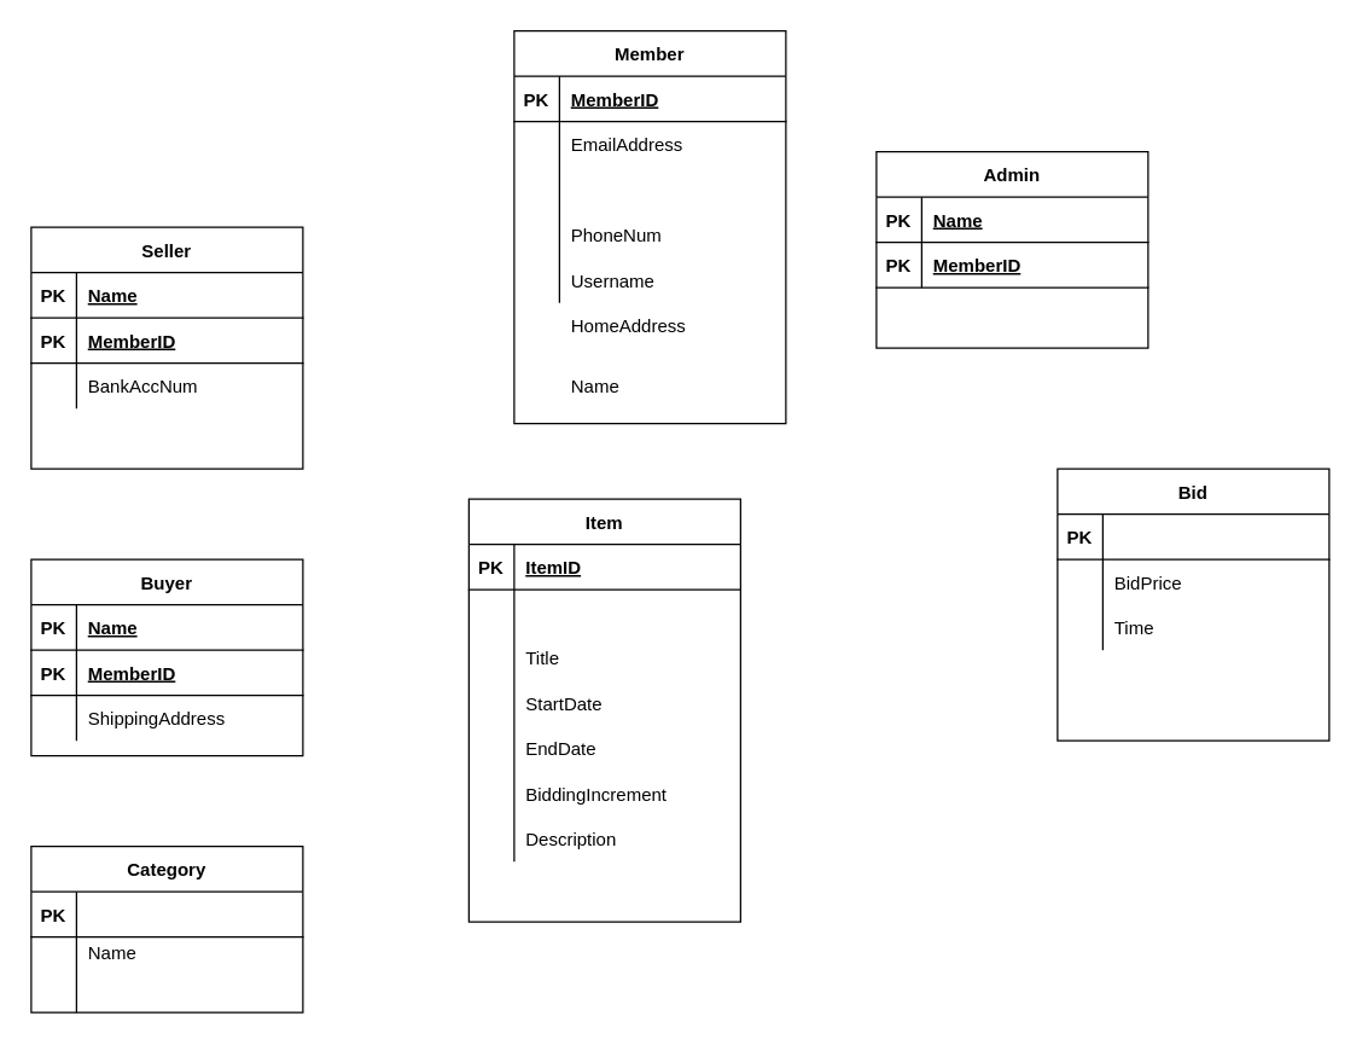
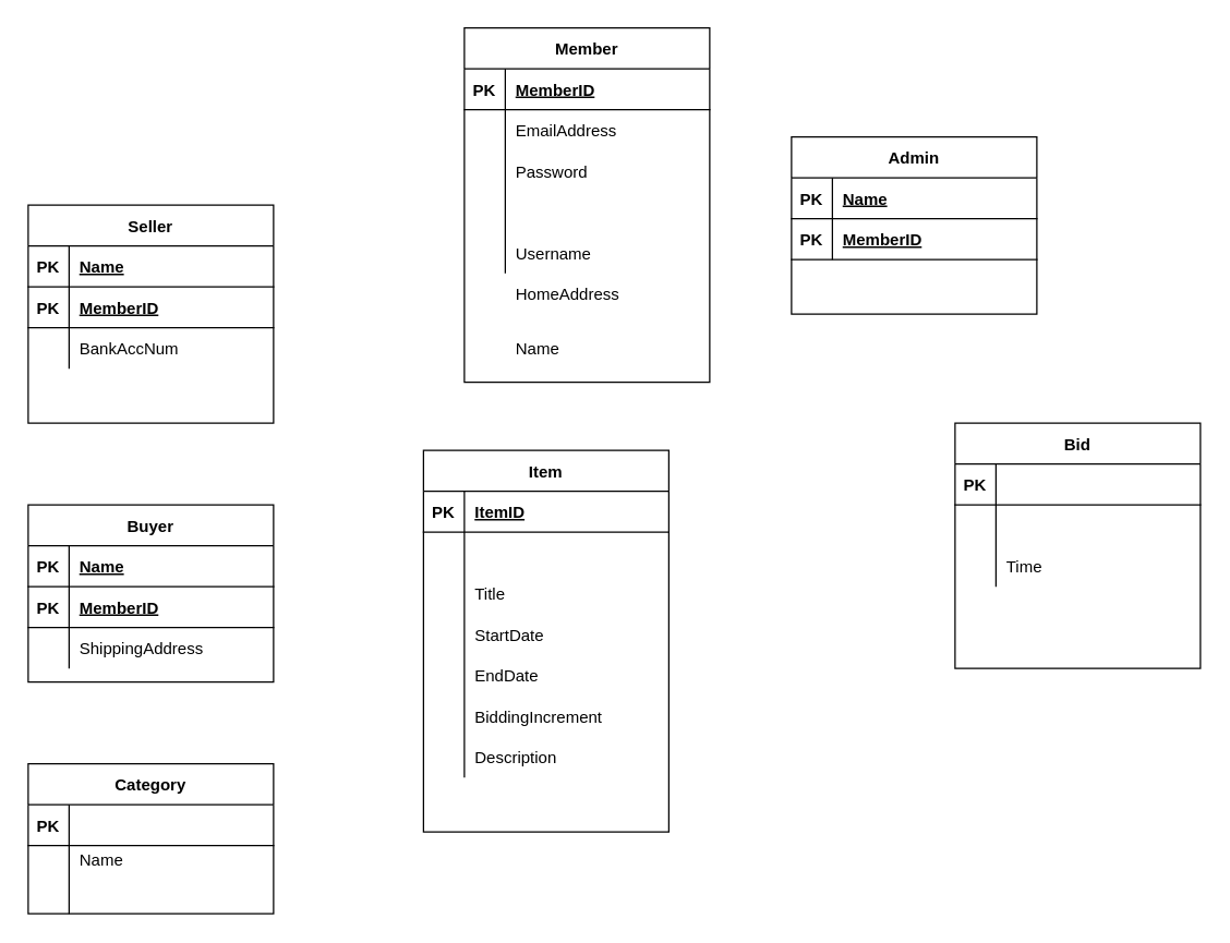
+ <mxCell id="23" value="Password" style="shape=partialRectangle;connectable=0;fillColor=none;top=0;left=0;bottom=0;right=0;align=left;spacingLeft=6;overflow=hidden;" vertex="1" parent="21"><mxGeometry x="30" width="150" height="30" as="geometry"><mxRectangle width="150" height="30" as="alternateBounds" /></mxGeometry></mxCell>
- <mxCell id="26" value="PhoneNum" style="shape=partialRectangle;connectable=0;fillColor=none;top=0;left=0;bottom=0;right=0;align=left;spacingLeft=6;overflow=hidden;" vertex="1" parent="24"><mxGeometry x="30" width="150" height="30" as="geometry"><mxRectangle width="150" height="30" as="alternateBounds" /></mxGeometry></mxCell>
- <mxCell id="59" value="BidPrice" style="shape=partialRectangle;connectable=0;fillColor=none;top=0;left=0;bottom=0;right=0;align=left;spacingLeft=6;overflow=hidden;" vertex="1" parent="57"><mxGeometry x="30" width="150" height="30" as="geometry"><mxRectangle width="150" height="30" as="alternateBounds" /></mxGeometry></mxCell>
